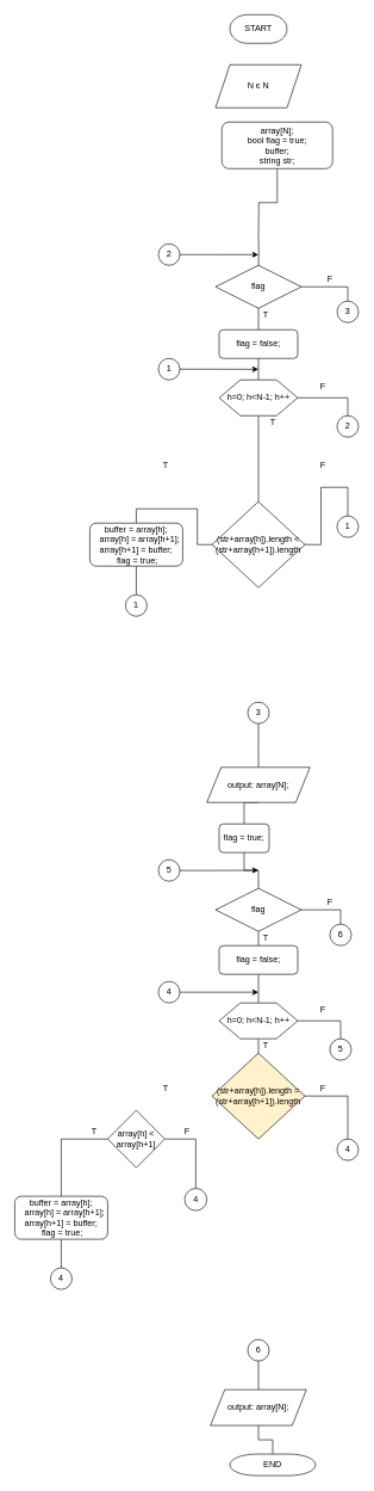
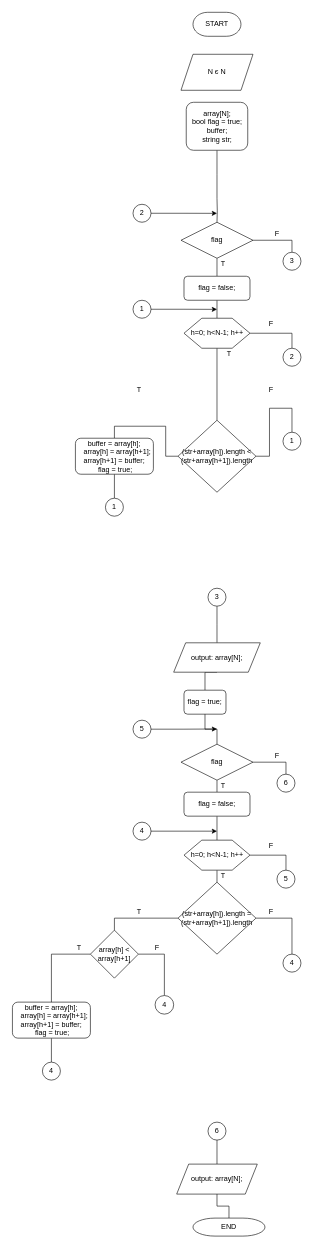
- <mxCell id="5" value="array[N];&lt;br&gt;bool flag = true;&lt;br&gt;buffer;&lt;br&gt;string str;" style="rounded=1;whiteSpace=wrap;html=1;" parent="1" vertex="1"><mxGeometry x="309.75" y="170" width="155" height="65" as="geometry" /></mxCell>
+ <mxCell id="5" value="array[N];&lt;br&gt;bool flag = true;&lt;br&gt;buffer;&lt;br&gt;string str;" style="rounded=1;whiteSpace=wrap;html=1;" parent="1" vertex="1"><mxGeometry x="309.75" y="170" width="102.5" height="80" as="geometry" /></mxCell>
+ <mxCell id="50" style="edgeStyle=orthogonalEdgeStyle;rounded=0;orthogonalLoop=1;jettySize=auto;html=1;exitX=0;exitY=0.5;exitDx=0;exitDy=0;entryX=0.5;entryY=0;entryDx=0;entryDy=0;endArrow=none;endFill=0;" parent="1" source="51" target="66" edge="1"><mxGeometry relative="1" as="geometry" /></mxCell>
- <mxCell id="51" value="(str+array[h]).length = (str+array[h+1]).length" style="rhombus;whiteSpace=wrap;html=1;fillColor=#fff2cc;" parent="1" vertex="1"><mxGeometry x="296" y="1470" width="130" height="120" as="geometry" /></mxCell>
+ <mxCell id="51" value="(str+array[h]).length = (str+array[h+1]).length" style="rhombus;whiteSpace=wrap;html=1;" parent="1" vertex="1"><mxGeometry x="296" y="1470" width="130" height="120" as="geometry" /></mxCell>
